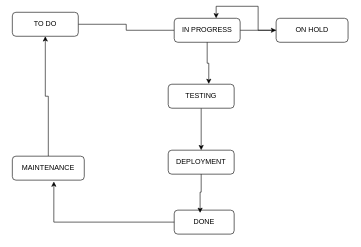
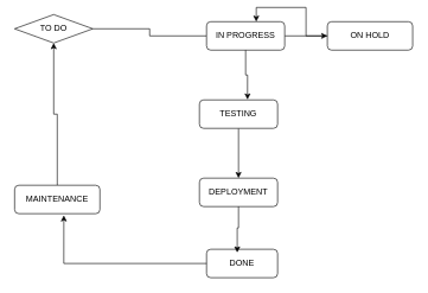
- <mxCell id="3" value="TO DO" style="rounded=1;whiteSpace=wrap;html=1;" parent="1" vertex="1"><mxGeometry x="20" y="20" width="110" height="40" as="geometry" /></mxCell>
+ <mxCell id="3" value="TO DO" style="rhombus;whiteSpace=wrap;html=1;" parent="1" vertex="1"><mxGeometry x="20" y="20" width="110" height="40" as="geometry" /></mxCell>
